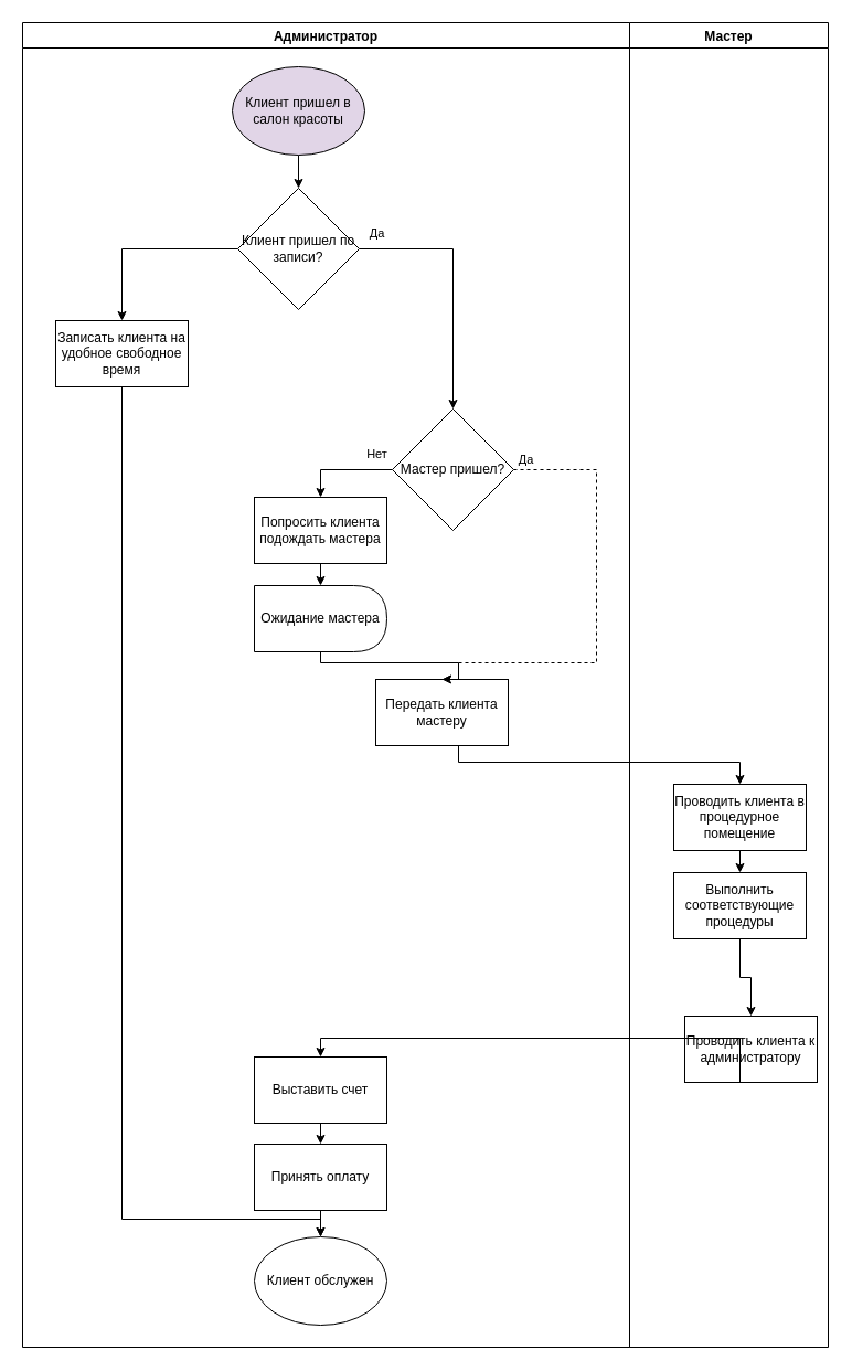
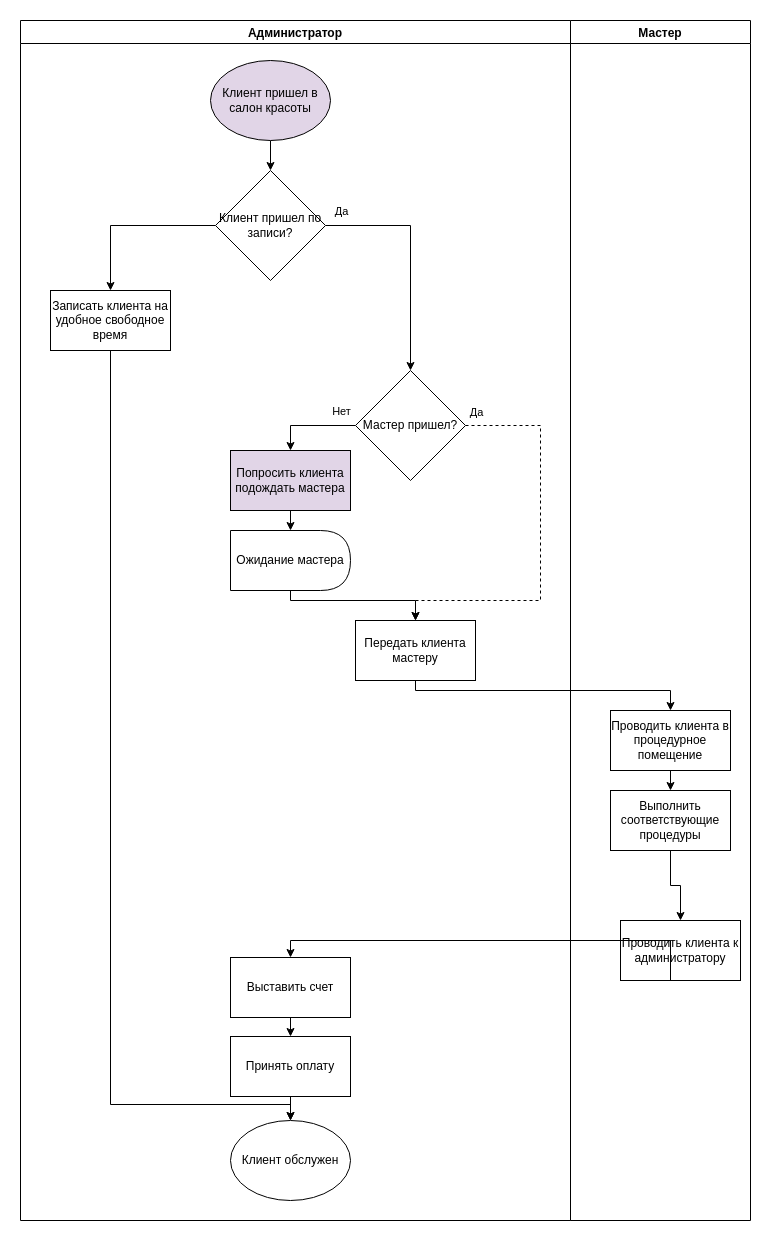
- <mxCell id="19" value="Попросить клиента подождать мастера" style="rounded=0;whiteSpace=wrap;html=1;" parent="16" vertex="1"><mxGeometry x="210" y="430" width="120" height="60" as="geometry" /></mxCell>
+ <mxCell id="19" value="Попросить клиента подождать мастера" style="rounded=0;whiteSpace=wrap;html=1;fillColor=#e1d5e7;" parent="16" vertex="1"><mxGeometry x="210" y="430" width="120" height="60" as="geometry" /></mxCell>
- <mxCell id="22" value="Передать клиента мастеру" style="rounded=0;whiteSpace=wrap;html=1;" parent="16" vertex="1"><mxGeometry x="320" y="595" width="120" height="60" as="geometry" /></mxCell>
+ <mxCell id="22" value="Передать клиента мастеру" style="rounded=0;whiteSpace=wrap;html=1;" parent="16" vertex="1"><mxGeometry x="335" y="600" width="120" height="60" as="geometry" /></mxCell>
